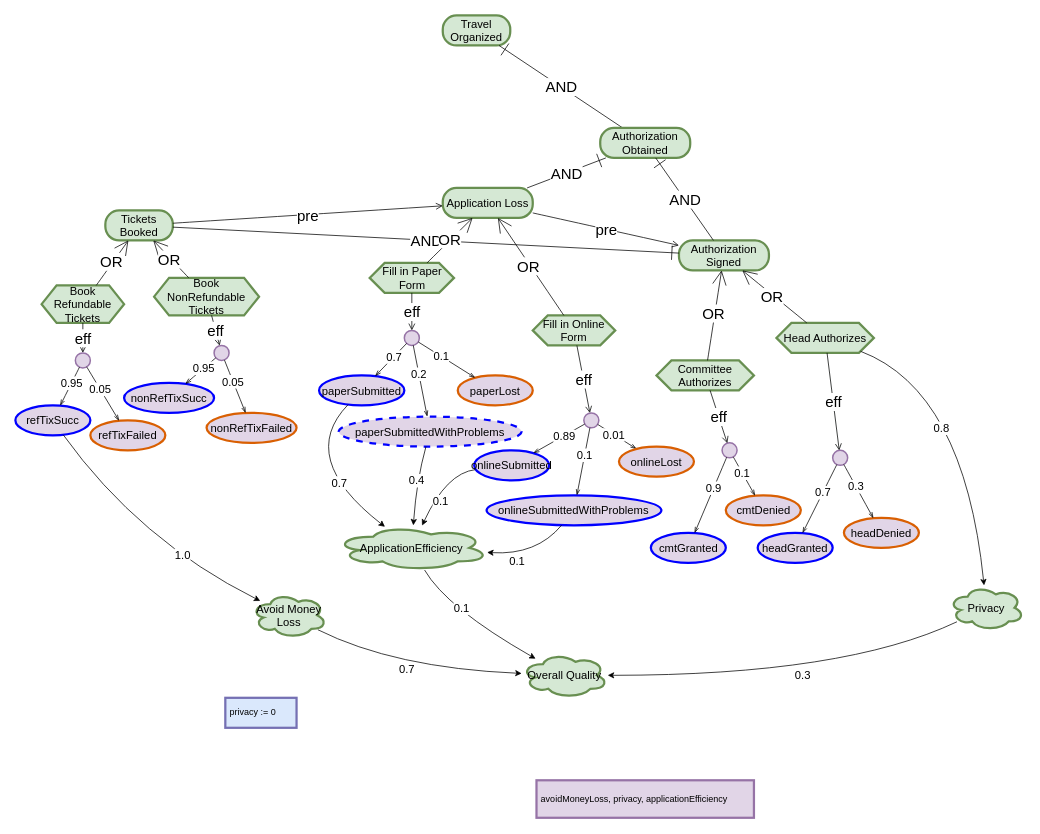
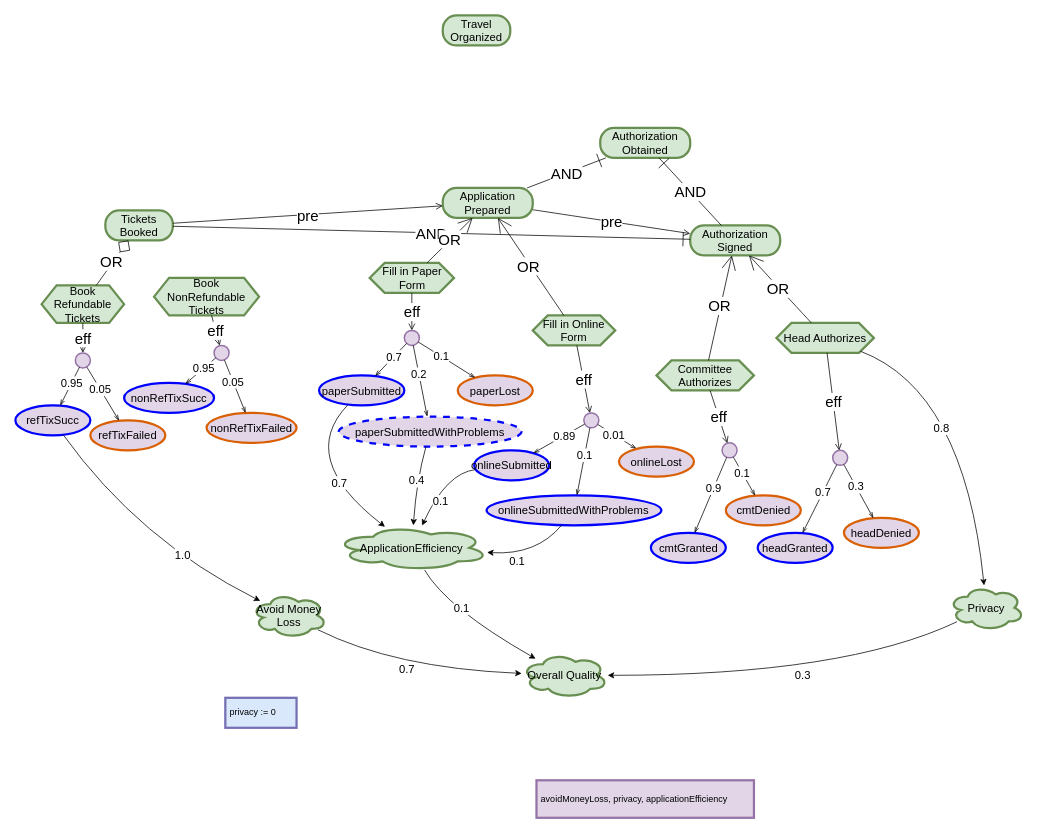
- <mxCell id="8" value="AND" style="rounded=0;orthogonalLoop=1;jettySize=auto;html=1;fontSize=20;endArrow=ERone;endFill=0;endSize=17;strokeColor=#000000;" parent="1" source="48" target="4" edge="1"><mxGeometry relative="1" as="geometry"><mxPoint x="402.222" y="360" as="sourcePoint" /><mxPoint x="457.778" y="310" as="targetPoint" /></mxGeometry></mxCell>
- <mxCell id="51" value="Application Loss" style="rounded=1;whiteSpace=wrap;html=1;arcSize=46;fillColor=#d5e8d4;strokeColor=#688F51;fontSize=15;strokeWidth=3;" parent="1" vertex="1"><mxGeometry x="590" y="250" width="120" height="40" as="geometry" /></mxCell>
+ <mxCell id="51" value="Application Prepared" style="rounded=1;whiteSpace=wrap;html=1;arcSize=46;fillColor=#d5e8d4;strokeColor=#688F51;fontSize=15;strokeWidth=3;" parent="1" vertex="1"><mxGeometry x="590" y="250" width="120" height="40" as="geometry" /></mxCell>
- <mxCell id="11" value="OR" style="orthogonalLoop=1;jettySize=auto;html=1;fontSize=20;endArrow=open;endFill=0;endSize=17;strokeColor=#000000;curved=1;" parent="1" source="9" target="5" edge="1"><mxGeometry x="0.038" y="2" relative="1" as="geometry"><mxPoint x="235" y="320" as="sourcePoint" /><mxPoint x="235" y="260" as="targetPoint" /><mxPoint as="offset" /></mxGeometry></mxCell>
+ <mxCell id="11" value="OR" style="orthogonalLoop=1;jettySize=auto;html=1;fontSize=20;endArrow=diamond;endFill=0;endSize=17;strokeColor=#000000;curved=1;" parent="1" source="9" target="5" edge="1"><mxGeometry x="0.038" y="2" relative="1" as="geometry"><mxPoint x="235" y="320" as="sourcePoint" /><mxPoint x="235" y="260" as="targetPoint" /><mxPoint as="offset" /></mxGeometry></mxCell>
- <mxCell id="6" value="Authorization Signed" style="rounded=1;whiteSpace=wrap;html=1;arcSize=46;fillColor=#d5e8d4;strokeColor=#688F51;fontSize=15;strokeWidth=3;" parent="1" vertex="1"><mxGeometry x="905" y="320" width="120" height="40" as="geometry" /></mxCell>
+ <mxCell id="6" value="Authorization Signed" style="rounded=1;whiteSpace=wrap;html=1;arcSize=46;fillColor=#d5e8d4;strokeColor=#688F51;fontSize=15;strokeWidth=3;" parent="1" vertex="1"><mxGeometry x="920" y="300" width="120" height="40" as="geometry" /></mxCell>
- <mxCell id="12" value="OR" style="orthogonalLoop=1;jettySize=auto;html=1;fontSize=20;endArrow=open;endFill=0;endSize=17;strokeColor=#000000;curved=1;" parent="1" source="10" target="5" edge="1"><mxGeometry x="0.038" y="2" relative="1" as="geometry"><mxPoint x="275" y="440" as="sourcePoint" /><mxPoint x="180.714" y="330" as="targetPoint" /><mxPoint as="offset" /></mxGeometry></mxCell>
